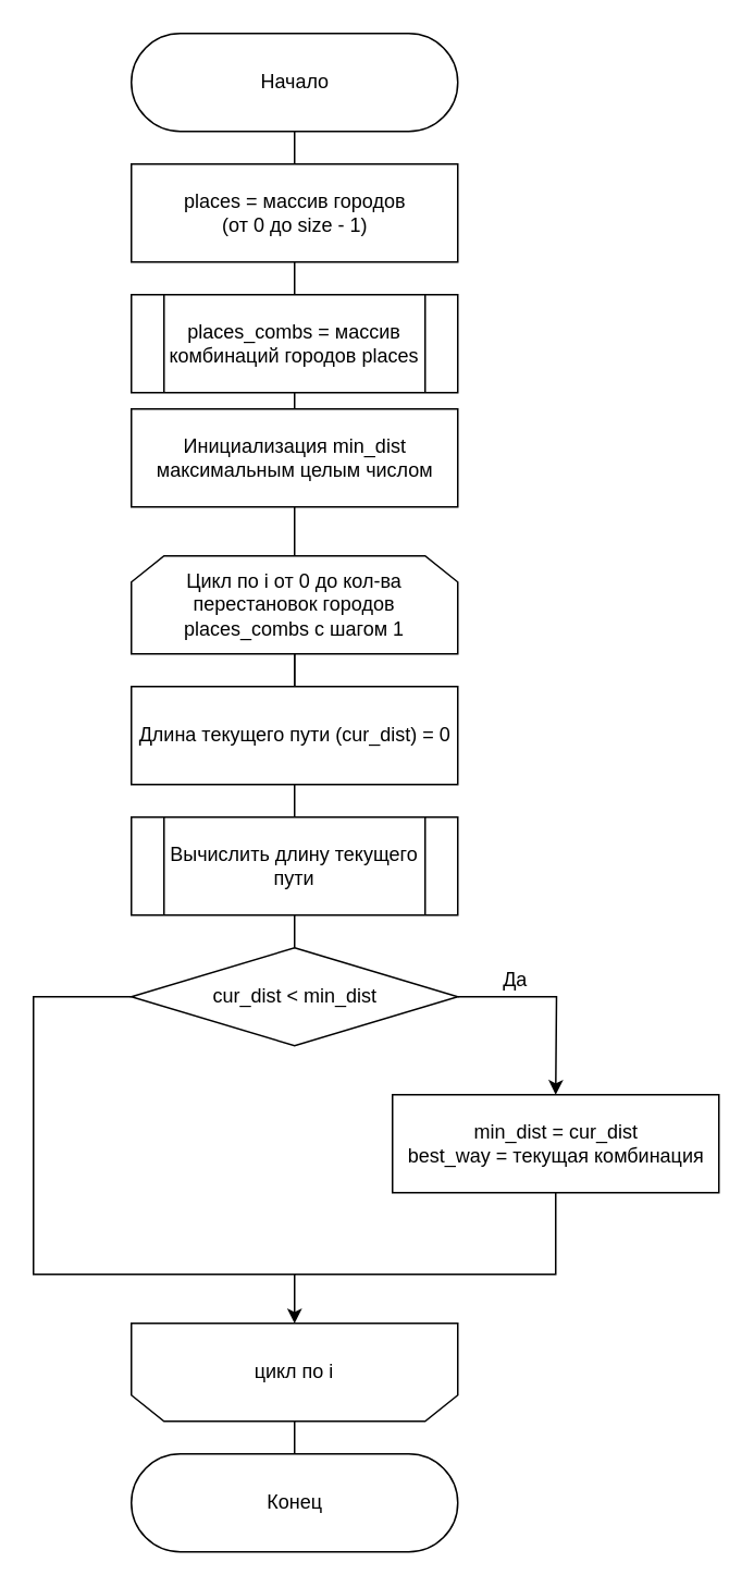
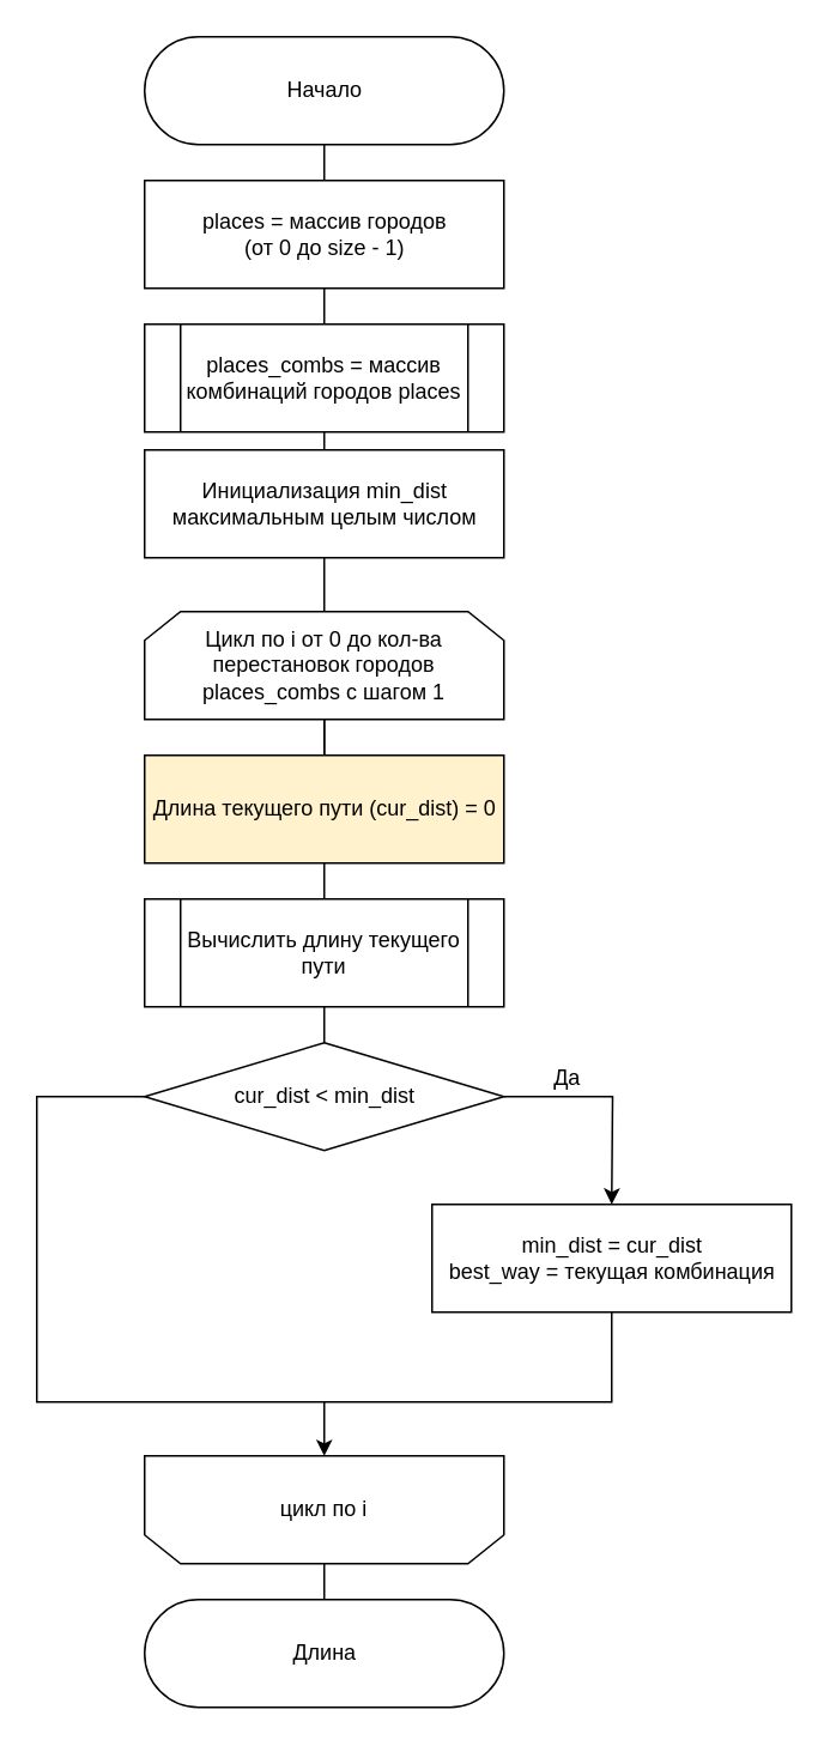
- <mxCell id="18" value="Длина текущего пути (cur_dist) = 0" style="html=1;dashed=0;whitespace=wrap;" parent="1" vertex="1"><mxGeometry x="80" y="420" width="200" height="60" as="geometry" /></mxCell>
+ <mxCell id="18" value="Длина текущего пути (cur_dist) = 0" style="html=1;dashed=0;whitespace=wrap;fillColor=#fff2cc;" parent="1" vertex="1"><mxGeometry x="80" y="420" width="200" height="60" as="geometry" /></mxCell>
- <mxCell id="12" value="Конец" style="html=1;dashed=0;whitespace=wrap;shape=mxgraph.dfd.start" parent="1" vertex="1"><mxGeometry x="80" y="890" width="200" height="60" as="geometry" /></mxCell>
+ <mxCell id="12" value="Длина" style="html=1;dashed=0;whitespace=wrap;shape=mxgraph.dfd.start" parent="1" vertex="1"><mxGeometry x="80" y="890" width="200" height="60" as="geometry" /></mxCell>
